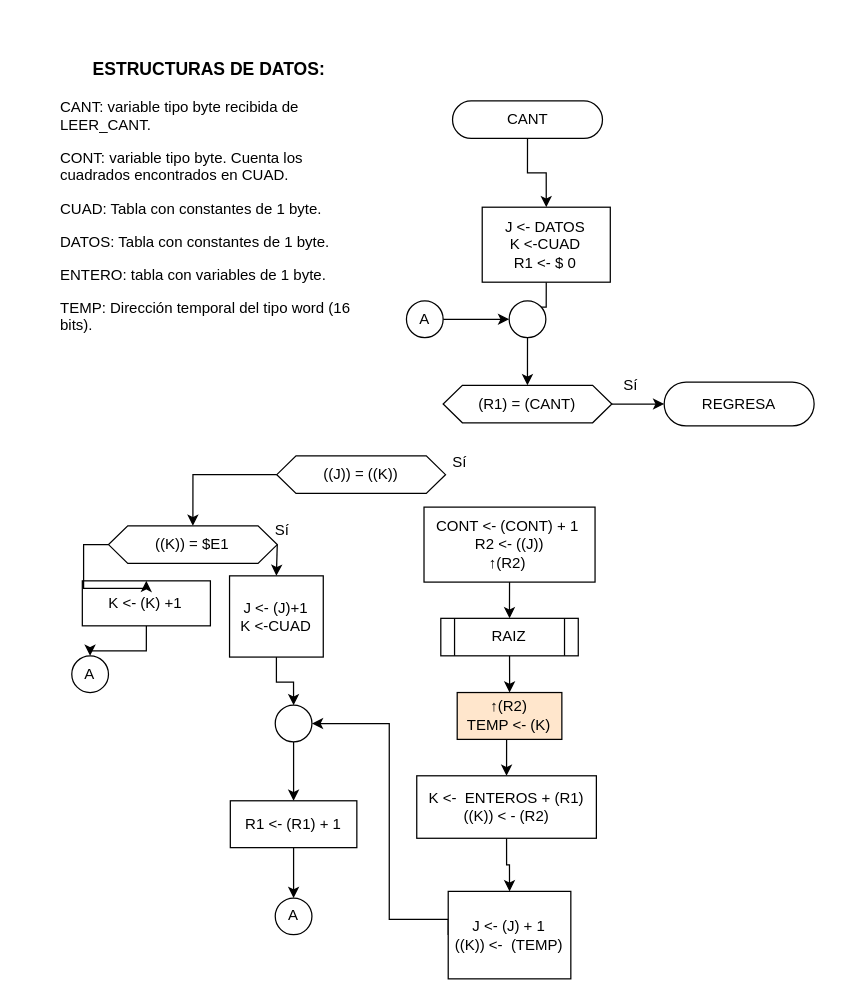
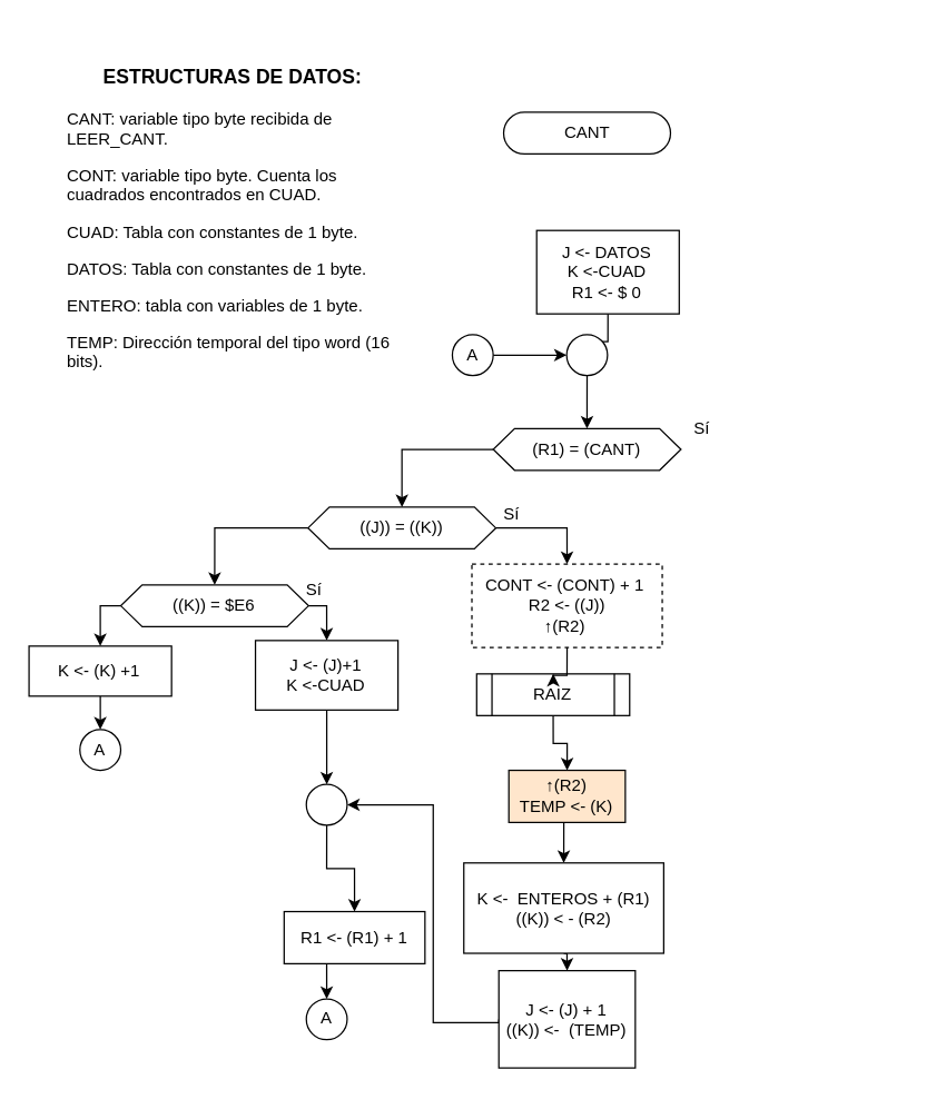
- <mxCell id="2" style="edgeStyle=orthogonalEdgeStyle;rounded=0;orthogonalLoop=1;jettySize=auto;html=1;exitX=0.5;exitY=1;exitDx=0;exitDy=0;entryX=0.5;entryY=0;entryDx=0;entryDy=0;" edge="1" parent="1" source="3" target="5"><mxGeometry relative="1" as="geometry" /></mxCell>
+ <mxCell id="24" style="edgeStyle=orthogonalEdgeStyle;rounded=0;orthogonalLoop=1;jettySize=auto;html=1;exitX=0;exitY=0.5;exitDx=0;exitDy=0;" edge="1" parent="1" source="26" target="8"><mxGeometry relative="1" as="geometry" /></mxCell>
- <mxCell id="25" style="edgeStyle=orthogonalEdgeStyle;rounded=0;orthogonalLoop=1;jettySize=auto;html=1;exitX=1;exitY=0.5;exitDx=0;exitDy=0;entryX=0;entryY=0.5;entryDx=0;entryDy=0;" edge="1" parent="1" source="26" target="9"><mxGeometry relative="1" as="geometry" /></mxCell>
- <mxCell id="9" value="REGRESA" style="rounded=1;whiteSpace=wrap;html=1;fontSize=12;glass=0;strokeWidth=1;shadow=0;arcSize=50;" vertex="1" parent="1"><mxGeometry x="531" y="305" width="120" height="35" as="geometry" /></mxCell>
+ <mxCell id="6" style="edgeStyle=orthogonalEdgeStyle;rounded=0;orthogonalLoop=1;jettySize=auto;html=1;exitX=1;exitY=0.5;exitDx=0;exitDy=0;entryX=0.5;entryY=0;entryDx=0;entryDy=0;" edge="1" parent="1" source="8" target="19"><mxGeometry relative="1" as="geometry" /></mxCell>
- <mxCell id="35" value="((K)) = $E1" style="shape=hexagon;perimeter=hexagonPerimeter2;whiteSpace=wrap;html=1;size=0.114;" vertex="1" parent="1"><mxGeometry x="86.36" y="420" width="135.01" height="30" as="geometry" /></mxCell>
+ <mxCell id="35" value="((K)) = $E6" style="shape=hexagon;perimeter=hexagonPerimeter2;whiteSpace=wrap;html=1;size=0.114;" vertex="1" parent="1"><mxGeometry x="86.36" y="420" width="135.01" height="30" as="geometry" /></mxCell>
- <mxCell id="19" value="CONT &amp;lt;- (CONT) + 1&amp;nbsp;&lt;br&gt;R2 &amp;lt;- ((J))&lt;br&gt;↑(R2)&amp;nbsp;" style="rounded=0;whiteSpace=wrap;html=1;" vertex="1" parent="1"><mxGeometry x="338.81" y="405" width="136.87" height="60" as="geometry" /></mxCell>
+ <mxCell id="19" value="CONT &amp;lt;- (CONT) + 1&amp;nbsp;&lt;br&gt;R2 &amp;lt;- ((J))&lt;br&gt;↑(R2)&amp;nbsp;" style="rounded=0;whiteSpace=wrap;html=1;dashed=1;" vertex="1" parent="1"><mxGeometry x="338.81" y="405" width="136.87" height="60" as="geometry" /></mxCell>
- <mxCell id="21" value="K &amp;lt;- (K) +1" style="rounded=0;whiteSpace=wrap;html=1;" vertex="1" parent="1"><mxGeometry x="65.38" y="464" width="102.49" height="36" as="geometry" /></mxCell>
+ <mxCell id="21" value="K &amp;lt;- (K) +1" style="rounded=0;whiteSpace=wrap;html=1;" vertex="1" parent="1"><mxGeometry x="20.38" y="464" width="102.49" height="36" as="geometry" /></mxCell>
- <mxCell id="23" value="J &amp;lt;- (J)+1&lt;br&gt;K &amp;lt;-CUAD" style="rounded=0;whiteSpace=wrap;html=1;" vertex="1" parent="1"><mxGeometry x="183.19" y="460" width="75" height="65" as="geometry" /></mxCell>
+ <mxCell id="23" value="J &amp;lt;- (J)+1&lt;br&gt;K &amp;lt;-CUAD" style="rounded=0;whiteSpace=wrap;html=1;" vertex="1" parent="1"><mxGeometry x="183.19" y="460" width="102.49" height="50" as="geometry" /></mxCell>
- <mxCell id="12" value="RAIZ" style="shape=process;whiteSpace=wrap;html=1;backgroundOutline=1;" vertex="1" parent="1"><mxGeometry x="352.25" y="494" width="110" height="30" as="geometry" /></mxCell>
+ <mxCell id="12" value="RAIZ" style="shape=process;whiteSpace=wrap;html=1;backgroundOutline=1;" vertex="1" parent="1"><mxGeometry x="342.25" y="484" width="110" height="30" as="geometry" /></mxCell>
- <mxCell id="28" value="K &amp;lt;-&amp;nbsp; ENTEROS + (R1)&lt;br&gt;((K)) &amp;lt; - (R2)" style="rounded=0;whiteSpace=wrap;html=1;" vertex="1" parent="1"><mxGeometry x="333" y="620" width="143.74" height="50" as="geometry" /></mxCell>
+ <mxCell id="28" value="K &amp;lt;-&amp;nbsp; ENTEROS + (R1)&lt;br&gt;((K)) &amp;lt; - (R2)" style="rounded=0;whiteSpace=wrap;html=1;" vertex="1" parent="1"><mxGeometry x="333" y="620" width="143.74" height="65" as="geometry" /></mxCell>
- <mxCell id="40" value="&lt;span style=&quot;font-family: &amp;#34;helvetica&amp;#34;&quot;&gt;R1 &amp;lt;- (R1) + 1&lt;/span&gt;" style="rounded=0;whiteSpace=wrap;html=1;" vertex="1" parent="1"><mxGeometry x="183.81" y="640" width="101.25" height="37.5" as="geometry" /></mxCell>
+ <mxCell id="40" value="&lt;span style=&quot;font-family: &amp;#34;helvetica&amp;#34;&quot;&gt;R1 &amp;lt;- (R1) + 1&lt;/span&gt;" style="rounded=0;whiteSpace=wrap;html=1;" vertex="1" parent="1"><mxGeometry x="203.81" y="655" width="101.25" height="37.5" as="geometry" /></mxCell>
- <mxCell id="32" value="J &amp;lt;- (J) + 1&lt;br&gt;((K)) &amp;lt;-&amp;nbsp; (TEMP)&lt;br&gt;" style="rounded=0;whiteSpace=wrap;html=1;" vertex="1" parent="1"><mxGeometry x="358.18" y="712.5" width="98.12" height="70" as="geometry" /></mxCell>
+ <mxCell id="32" value="J &amp;lt;- (J) + 1&lt;br&gt;((K)) &amp;lt;-&amp;nbsp; (TEMP)&lt;br&gt;" style="rounded=0;whiteSpace=wrap;html=1;" vertex="1" parent="1"><mxGeometry x="358.18" y="697.5" width="98.12" height="70" as="geometry" /></mxCell>
